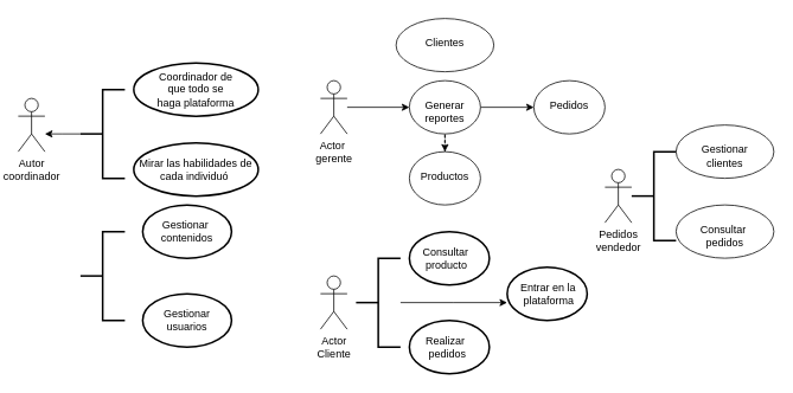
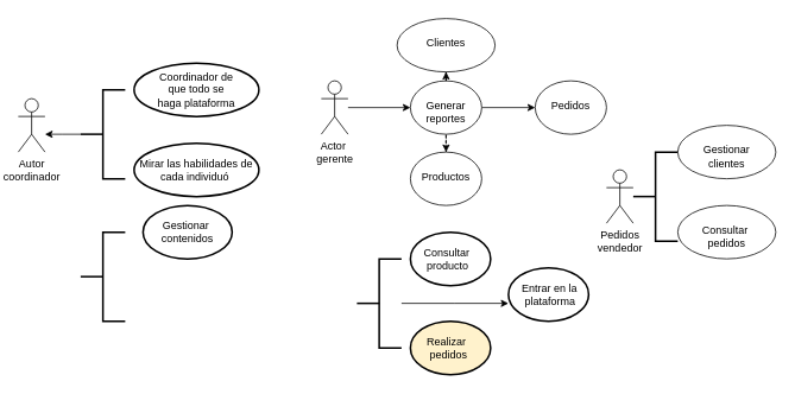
+ <mxCell id="12" value="" style="edgeStyle=orthogonalEdgeStyle;rounded=0;orthogonalLoop=1;jettySize=auto;html=1;" edge="1" parent="1" source="15" target="16"><mxGeometry relative="1" as="geometry" /></mxCell>
- <mxCell id="19" value="Actor&lt;br&gt;Cliente" style="shape=umlActor;verticalLabelPosition=bottom;verticalAlign=top;html=1;outlineConnect=0;" vertex="1" parent="1"><mxGeometry x="360" y="310" width="30" height="60" as="geometry" /></mxCell>
- <mxCell id="11" value="Gestionar usuarios" style="strokeWidth=2;html=1;shape=mxgraph.flowchart.start_1;whiteSpace=wrap;" vertex="1" parent="1"><mxGeometry x="160" y="330" width="100" height="60" as="geometry" /></mxCell>
- <mxCell id="22" value="&amp;nbsp; &amp;nbsp; &amp;nbsp;Realizar&amp;nbsp; &amp;nbsp; &amp;nbsp; &amp;nbsp; &amp;nbsp; &amp;nbsp; &amp;nbsp; pedidos" style="ellipse;whiteSpace=wrap;html=1;align=left;strokeWidth=2;" vertex="1" parent="1"><mxGeometry x="460" y="360" width="90" height="60" as="geometry" /></mxCell>
+ <mxCell id="22" value="&amp;nbsp; &amp;nbsp; &amp;nbsp;Realizar&amp;nbsp; &amp;nbsp; &amp;nbsp; &amp;nbsp; &amp;nbsp; &amp;nbsp; &amp;nbsp; pedidos" style="ellipse;whiteSpace=wrap;html=1;align=left;strokeWidth=2;fillColor=#fff2cc;" vertex="1" parent="1"><mxGeometry x="460" y="360" width="90" height="60" as="geometry" /></mxCell>
